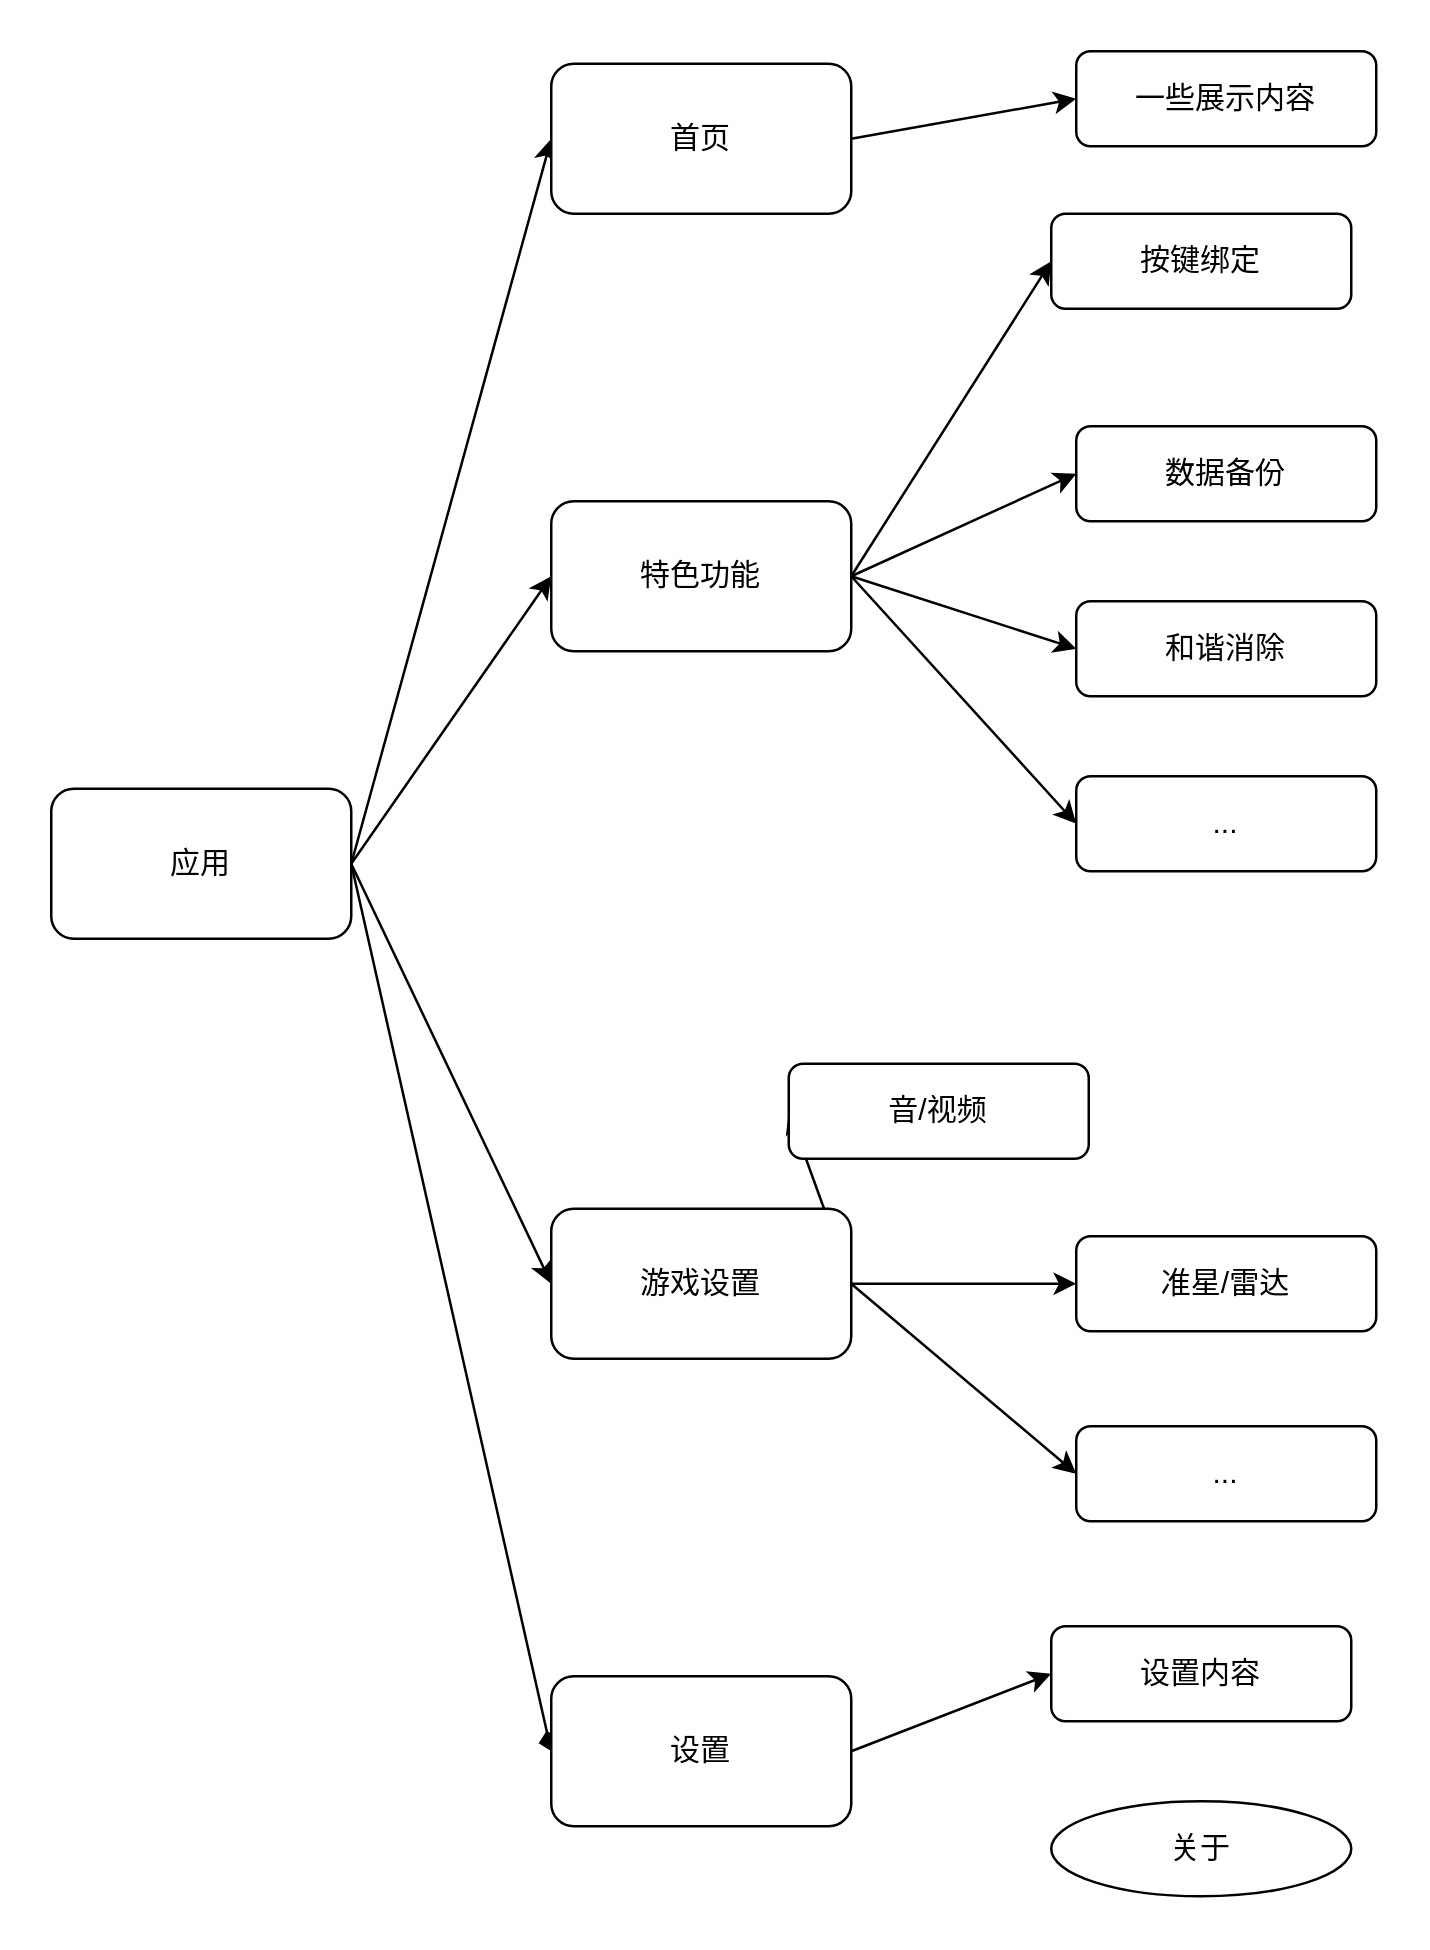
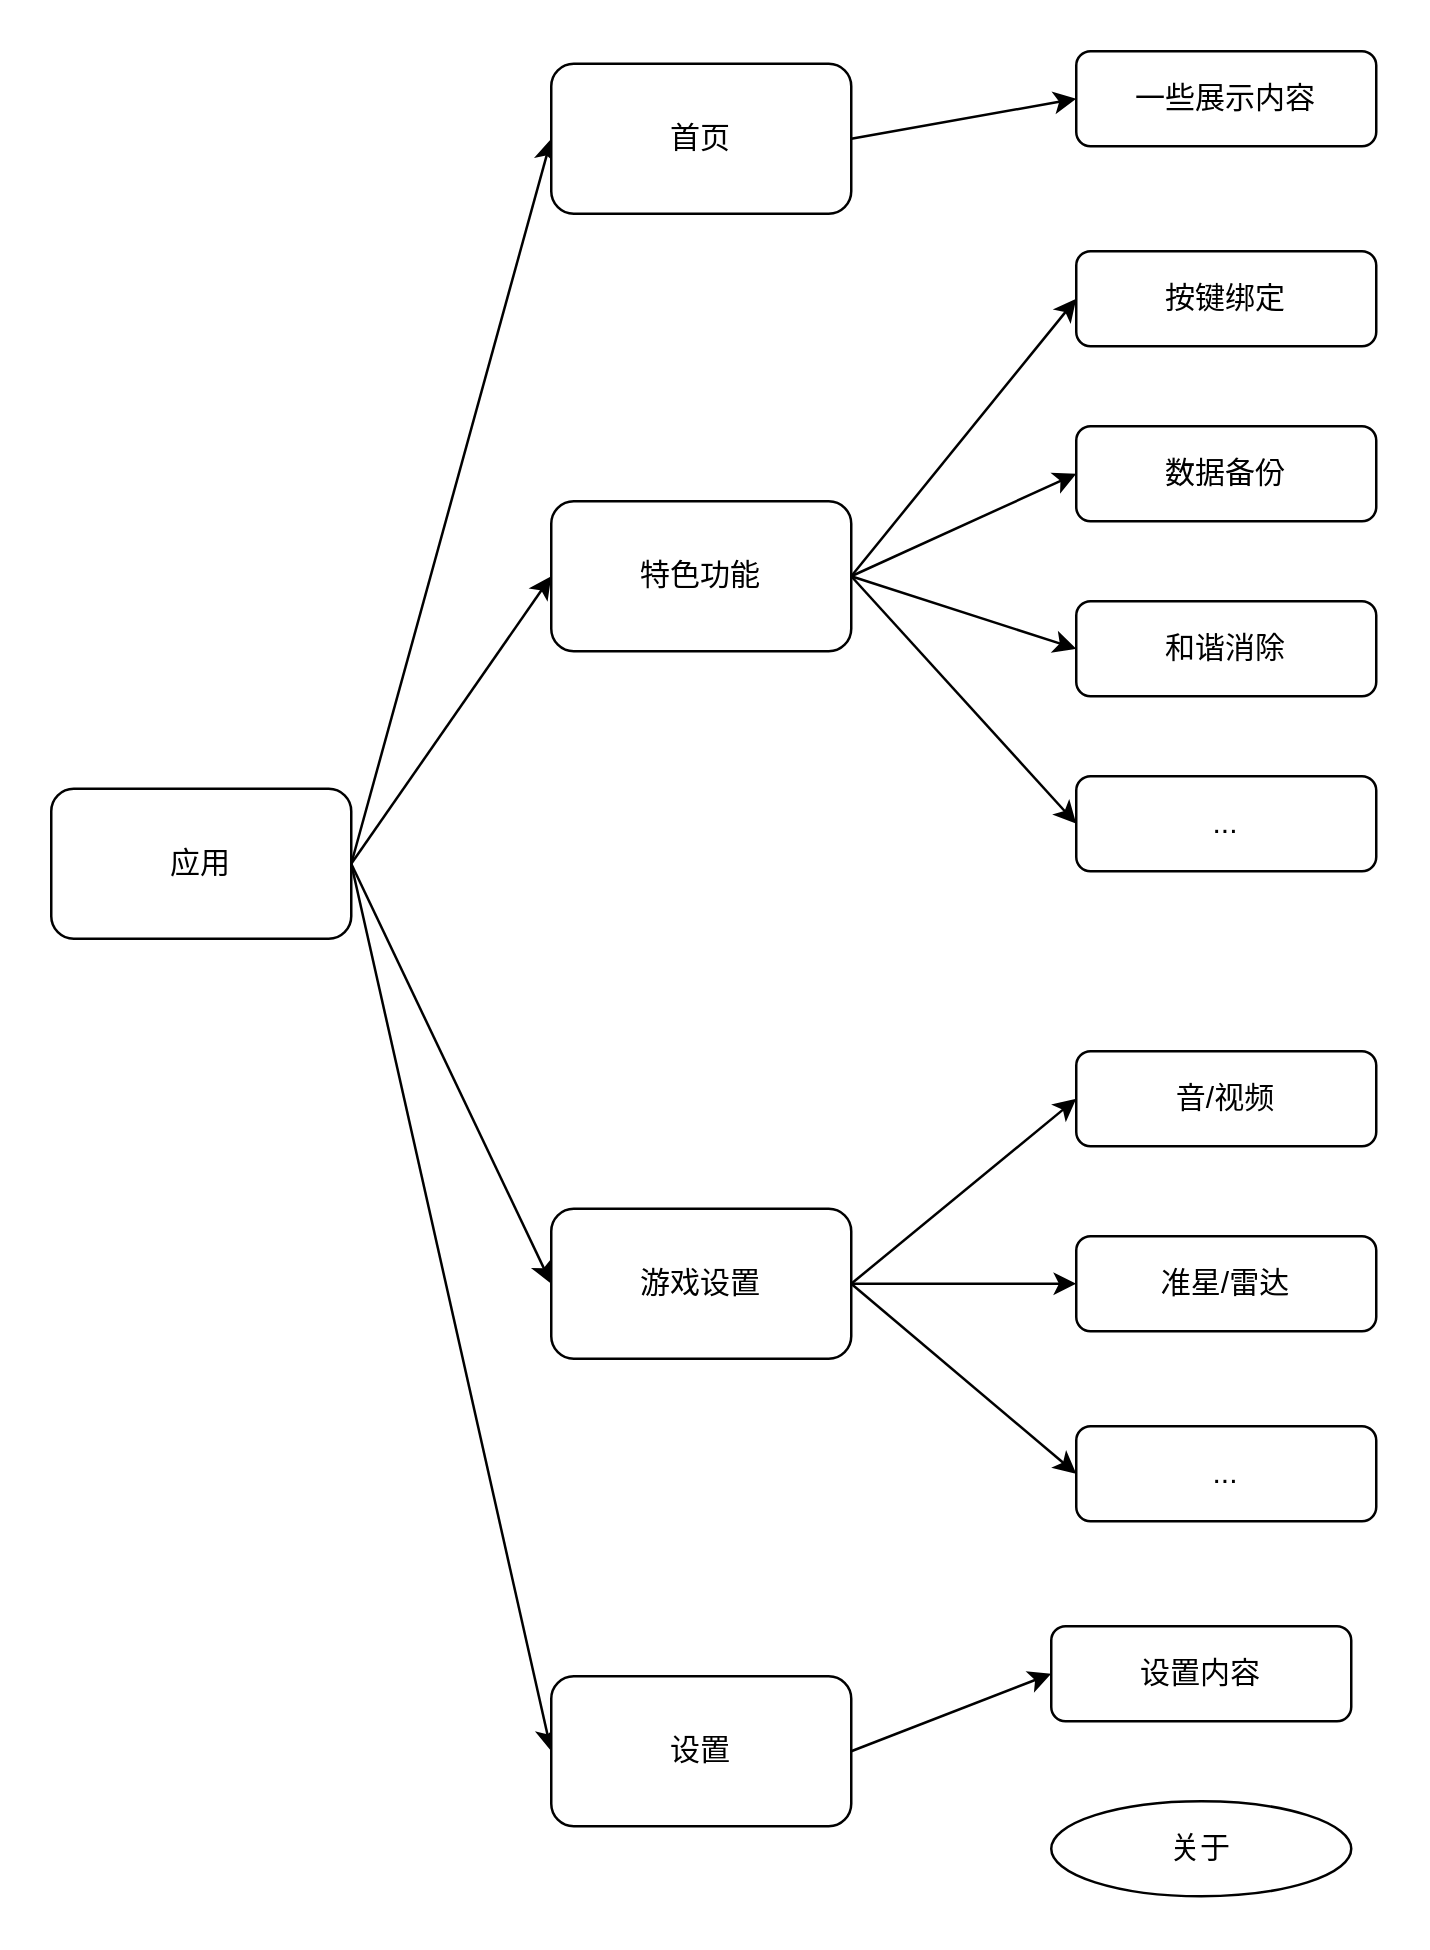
- <mxCell id="26" value="按键绑定" style="whiteSpace=wrap;html=1;rounded=1;" vertex="1" parent="1"><mxGeometry x="420" y="85" width="120" height="38" as="geometry" /></mxCell>
+ <mxCell id="26" value="按键绑定" style="whiteSpace=wrap;html=1;rounded=1;" vertex="1" parent="1"><mxGeometry x="430" y="100" width="120" height="38" as="geometry" /></mxCell>
- <mxCell id="15" value="音/视频" style="whiteSpace=wrap;html=1;rounded=1;" vertex="1" parent="1"><mxGeometry x="315" y="425" width="120" height="38" as="geometry" /></mxCell>
+ <mxCell id="15" value="音/视频" style="whiteSpace=wrap;html=1;rounded=1;" vertex="1" parent="1"><mxGeometry x="430" y="420" width="120" height="38" as="geometry" /></mxCell>
- <mxCell id="4" value="" style="edgeStyle=none;html=1;exitX=1;exitY=0.5;exitDx=0;exitDy=0;entryX=0;entryY=0.5;entryDx=0;entryDy=0;endArrow=diamond;" edge="1" parent="1" source="6" target="14"><mxGeometry relative="1" as="geometry" /></mxCell>
+ <mxCell id="4" value="" style="edgeStyle=none;html=1;exitX=1;exitY=0.5;exitDx=0;exitDy=0;entryX=0;entryY=0.5;entryDx=0;entryDy=0;" edge="1" parent="1" source="6" target="14"><mxGeometry relative="1" as="geometry" /></mxCell>
